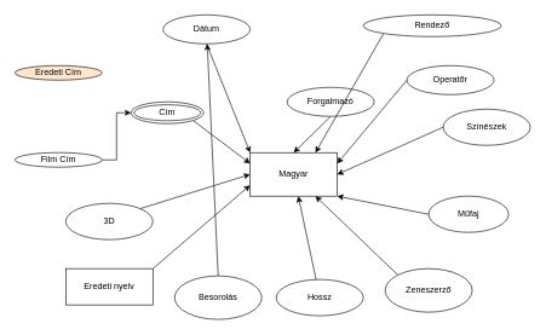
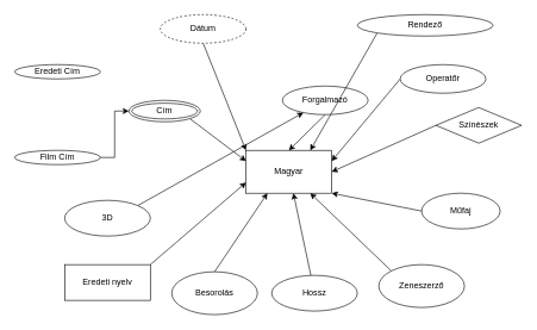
- <mxCell id="10" value="Dátum" style="ellipse;whiteSpace=wrap;html=1;strokeWidth=1;fillColor=#FFFFFF;" vertex="1" parent="1"><mxGeometry x="224" y="20" width="120" height="40" as="geometry" /></mxCell>
+ <mxCell id="10" value="Dátum" style="ellipse;whiteSpace=wrap;html=1;strokeWidth=1;fillColor=#FFFFFF;dashed=1;" vertex="1" parent="1"><mxGeometry x="224" y="20" width="120" height="40" as="geometry" /></mxCell>
- <mxCell id="3" value="Eredeti Cím" style="ellipse;whiteSpace=wrap;html=1;fillColor=#ffe6cc;" vertex="1" parent="1"><mxGeometry x="20" y="90" width="120" height="20" as="geometry" /></mxCell>
+ <mxCell id="3" value="Eredeti Cím" style="ellipse;whiteSpace=wrap;html=1;" vertex="1" parent="1"><mxGeometry x="20" y="90" width="120" height="20" as="geometry" /></mxCell>
- <mxCell id="18" value="Színészek" style="ellipse;whiteSpace=wrap;html=1;strokeWidth=1;fillColor=#FFFFFF;" vertex="1" parent="1"><mxGeometry x="610" y="150" width="120" height="50" as="geometry" /></mxCell>
+ <mxCell id="18" value="Színészek" style="rhombus;whiteSpace=wrap;html=1;strokeWidth=1;fillColor=#FFFFFF;" vertex="1" parent="1"><mxGeometry x="610" y="150" width="120" height="50" as="geometry" /></mxCell>
- <mxCell id="25" style="edgeStyle=none;rounded=0;orthogonalLoop=1;jettySize=auto;html=1;exitX=0.5;exitY=0;exitDx=0;exitDy=0;" edge="1" parent="1" source="26" target="10"><mxGeometry relative="1" as="geometry" /></mxCell>
+ <mxCell id="25" style="edgeStyle=none;rounded=0;orthogonalLoop=1;jettySize=auto;html=1;exitX=0.5;exitY=0;exitDx=0;exitDy=0;entryX=0.25;entryY=1;entryDx=0;entryDy=0;" edge="1" parent="1" source="26" target="2"><mxGeometry relative="1" as="geometry" /></mxCell>
- <mxCell id="29" style="edgeStyle=none;rounded=0;orthogonalLoop=1;jettySize=auto;html=1;exitX=1;exitY=0;exitDx=0;exitDy=0;entryX=0;entryY=0.5;entryDx=0;entryDy=0;" edge="1" parent="1" source="30" target="2"><mxGeometry relative="1" as="geometry" /></mxCell>
+ <mxCell id="29" style="edgeStyle=none;rounded=0;orthogonalLoop=1;jettySize=auto;html=1;exitX=1;exitY=0;exitDx=0;exitDy=0;" edge="1" parent="1" source="30" target="12"><mxGeometry relative="1" as="geometry" /></mxCell>
